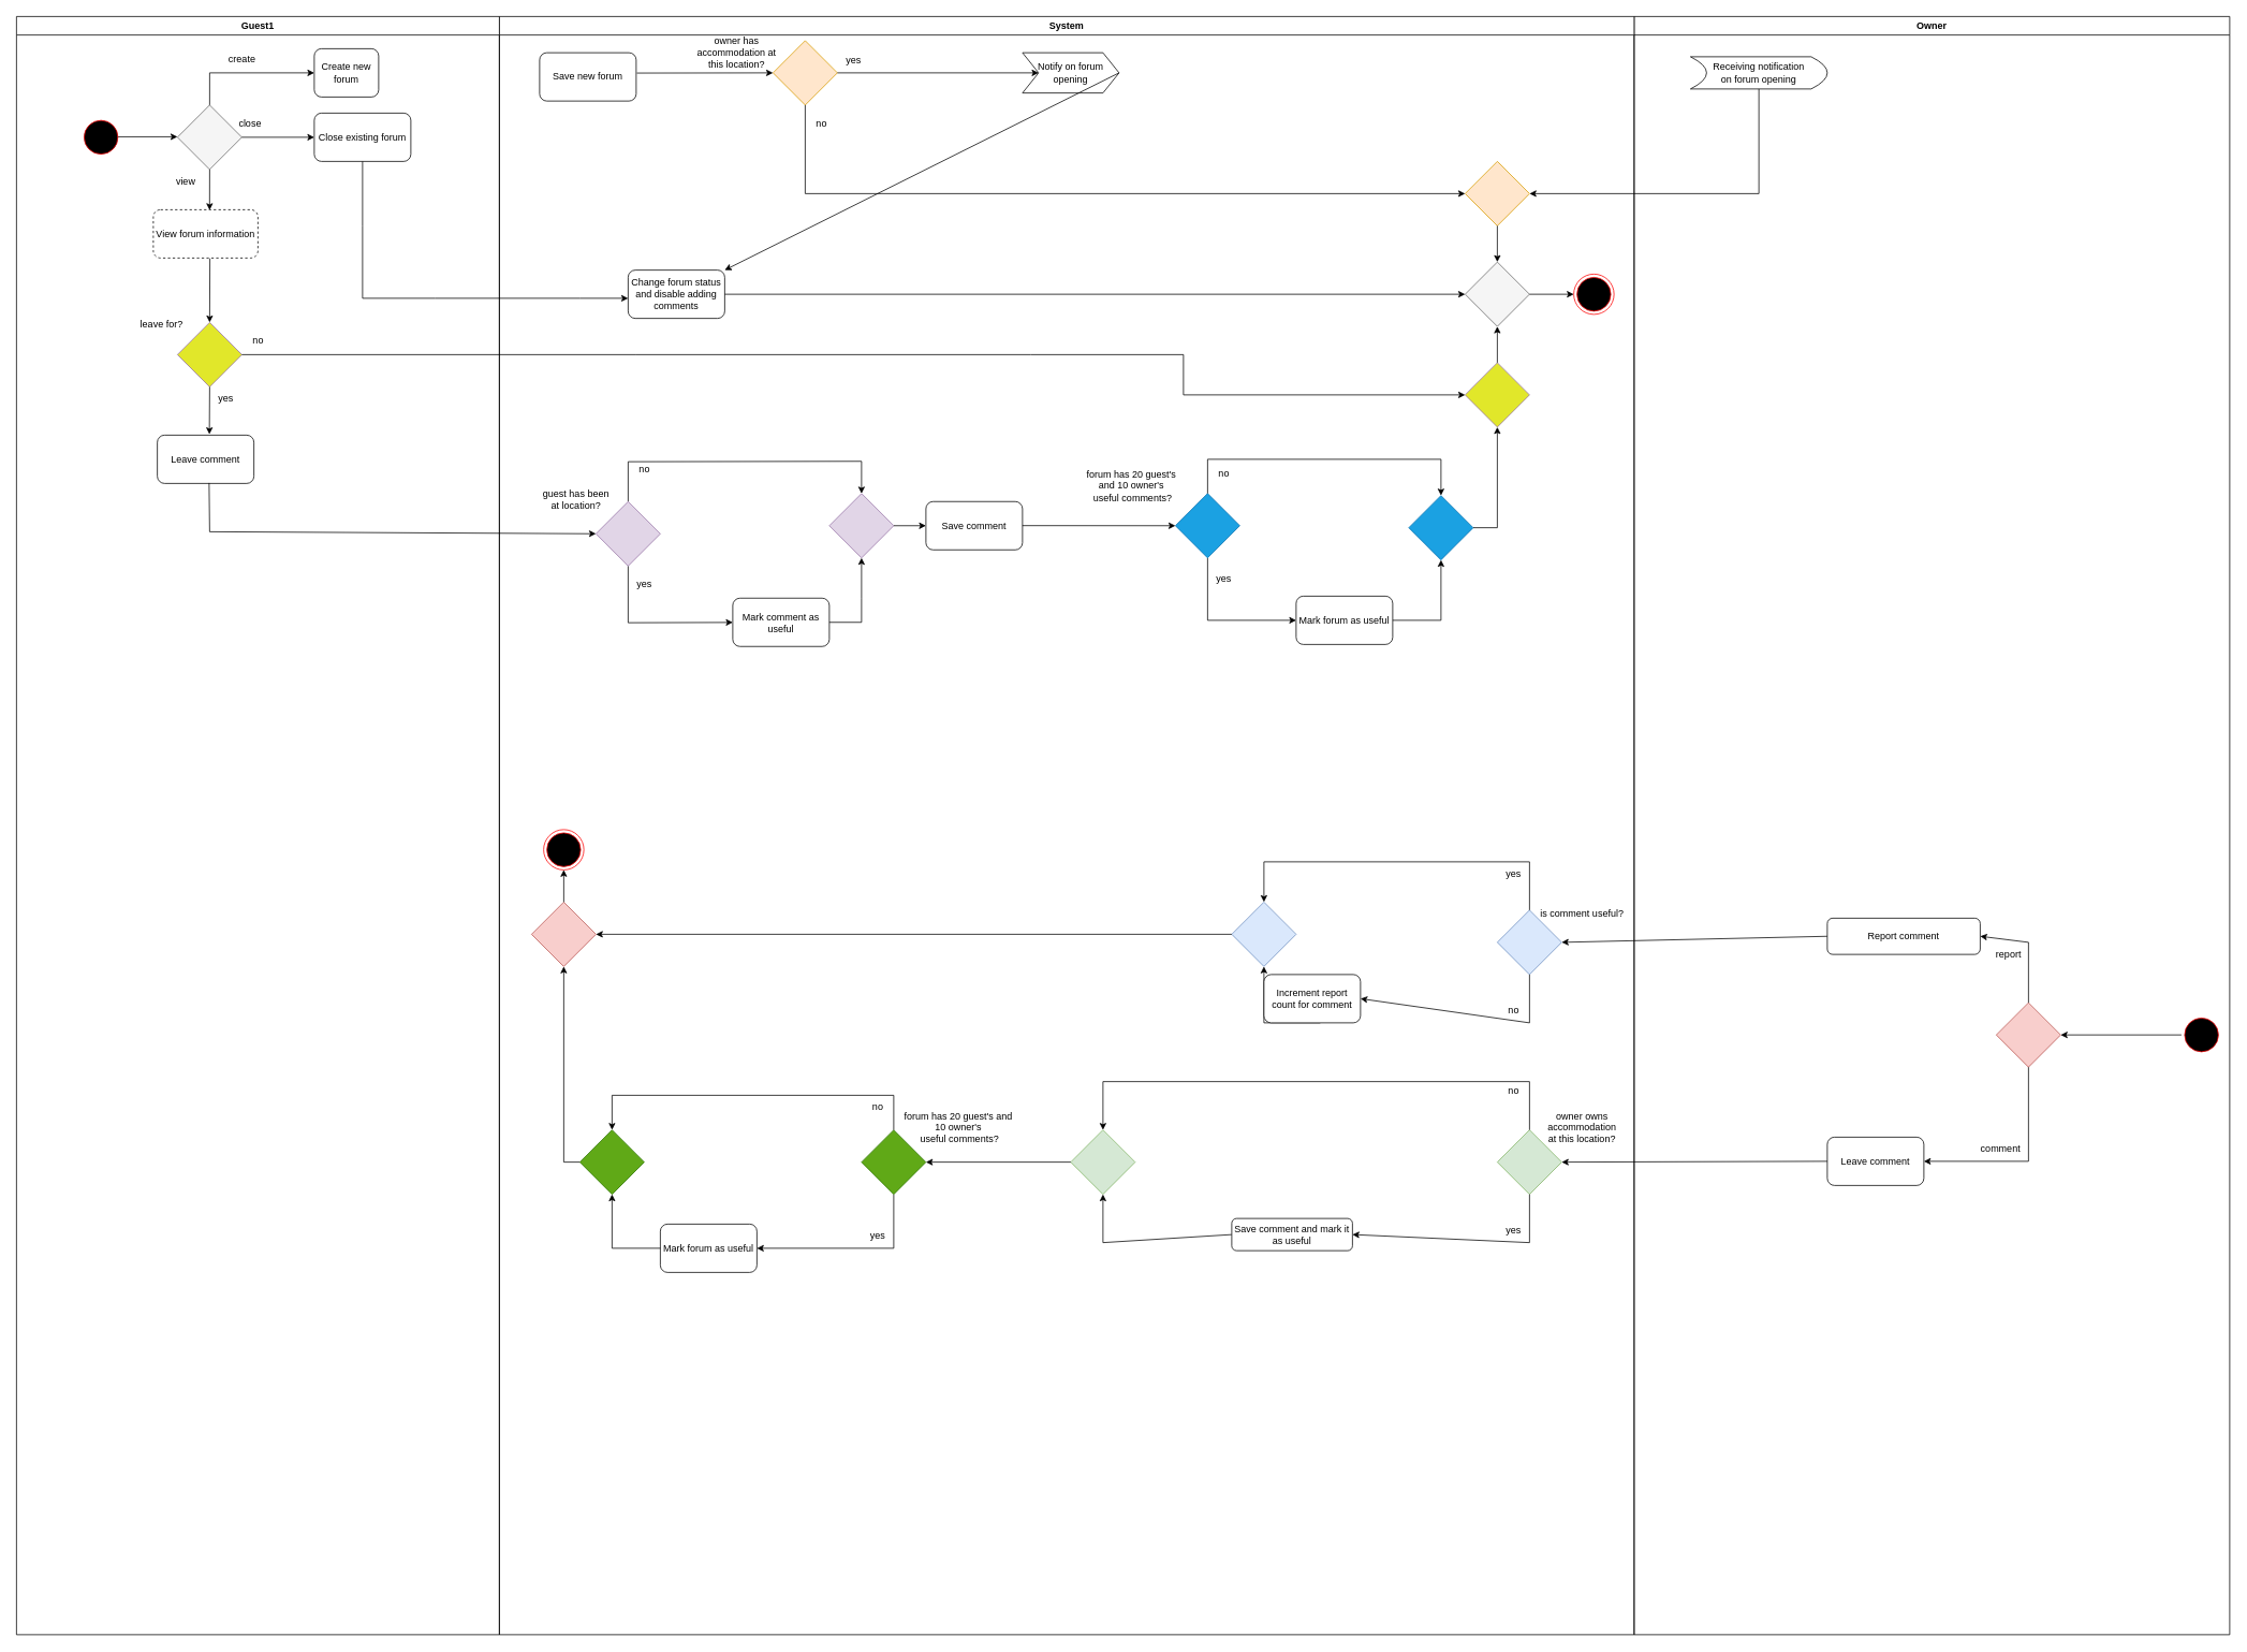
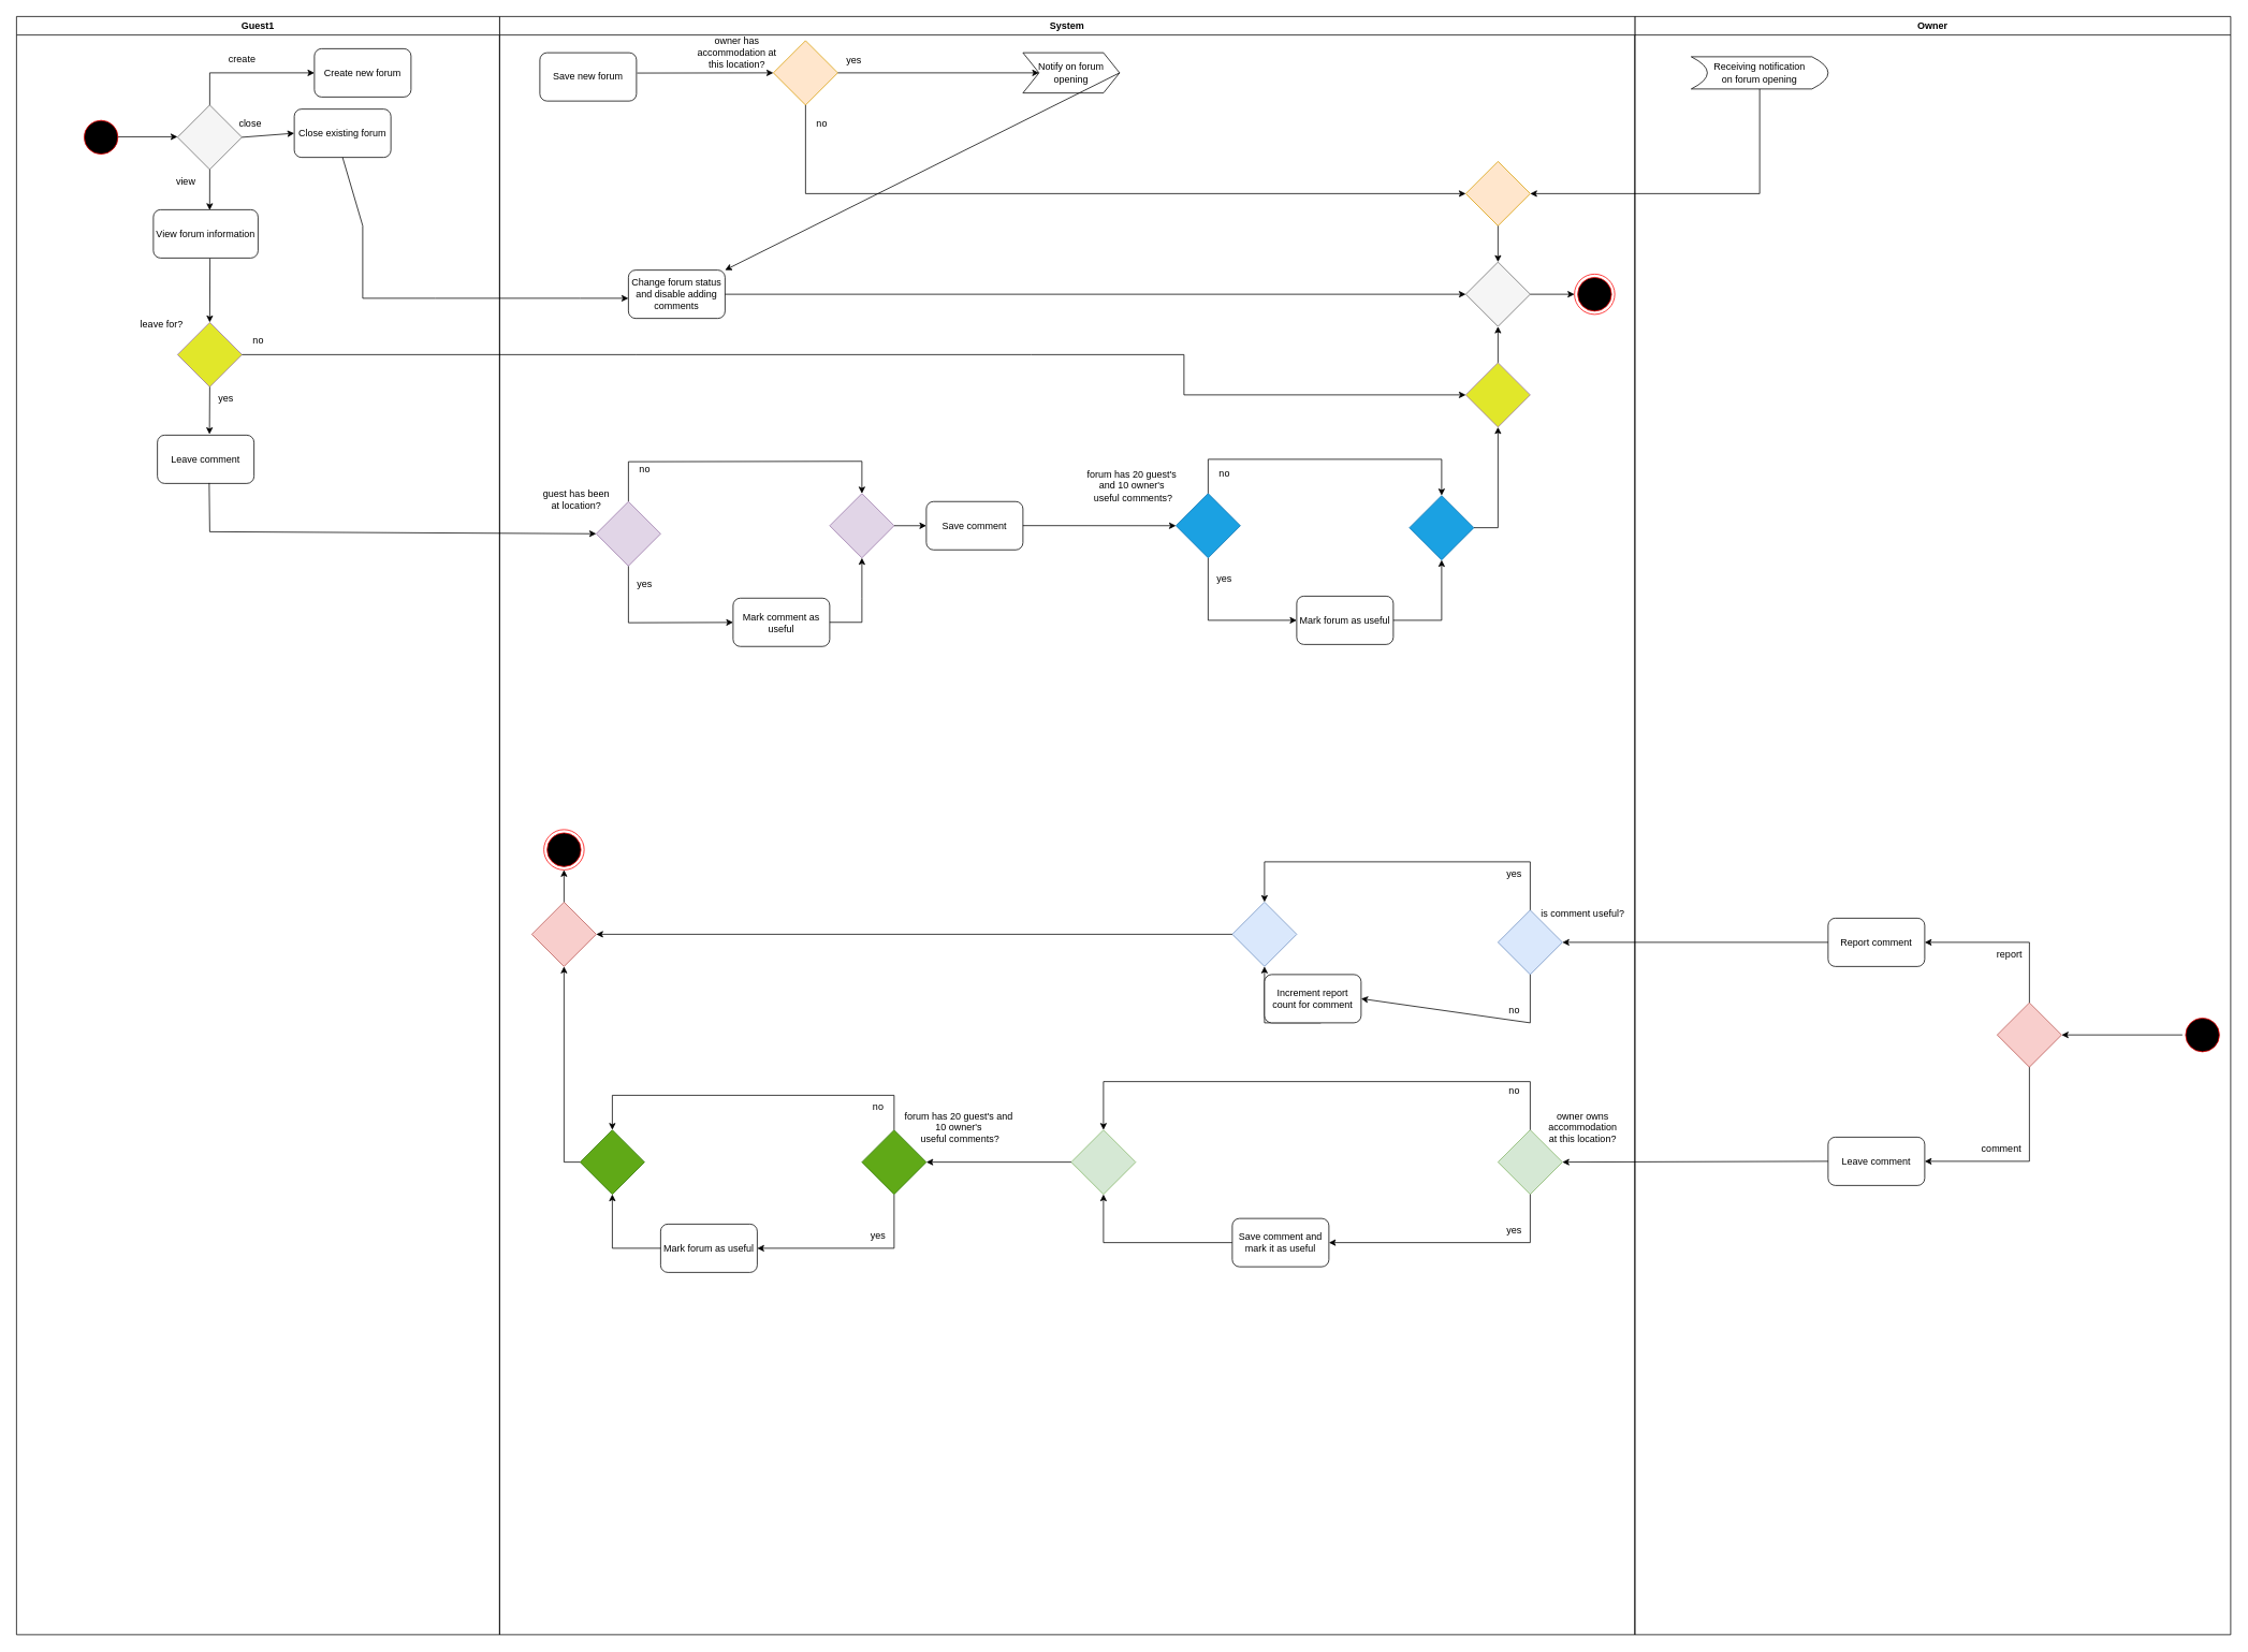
- <mxCell id="88" value="Create new forum" style="rounded=1;whiteSpace=wrap;html=1;" parent="86" vertex="1"><mxGeometry x="370" y="40" width="80" height="60" as="geometry" /></mxCell>
+ <mxCell id="88" value="Create new forum" style="rounded=1;whiteSpace=wrap;html=1;" parent="86" vertex="1"><mxGeometry x="370" y="40" width="120" height="60" as="geometry" /></mxCell>
- <mxCell id="89" value="Close existing forum" style="rounded=1;whiteSpace=wrap;html=1;" parent="86" vertex="1"><mxGeometry x="370" y="120" width="120" height="60" as="geometry" /></mxCell>
+ <mxCell id="89" value="Close existing forum" style="rounded=1;whiteSpace=wrap;html=1;" parent="86" vertex="1"><mxGeometry x="345" y="115" width="120" height="60" as="geometry" /></mxCell>
- <mxCell id="90" value="View forum information" style="rounded=1;whiteSpace=wrap;html=1;dashed=1;" parent="86" vertex="1"><mxGeometry x="170" y="240" width="130" height="60" as="geometry" /></mxCell>
+ <mxCell id="90" value="View forum information" style="rounded=1;whiteSpace=wrap;html=1;" parent="86" vertex="1"><mxGeometry x="170" y="240" width="130" height="60" as="geometry" /></mxCell>
- <mxCell id="6" value="Report comment" style="rounded=1;whiteSpace=wrap;html=1;" parent="2" vertex="1"><mxGeometry x="240" y="1120" width="190" height="45" as="geometry" /></mxCell>
+ <mxCell id="6" value="Report comment" style="rounded=1;whiteSpace=wrap;html=1;" parent="2" vertex="1"><mxGeometry x="240" y="1120" width="120" height="60" as="geometry" /></mxCell>
- <mxCell id="33" value="Save comment and mark it as useful" style="rounded=1;whiteSpace=wrap;html=1;" parent="13" vertex="1"><mxGeometry x="910" y="1493" width="150" height="40" as="geometry" /></mxCell>
+ <mxCell id="33" value="Save comment and mark it as useful" style="rounded=1;whiteSpace=wrap;html=1;" parent="13" vertex="1"><mxGeometry x="910" y="1493" width="120" height="60" as="geometry" /></mxCell>
